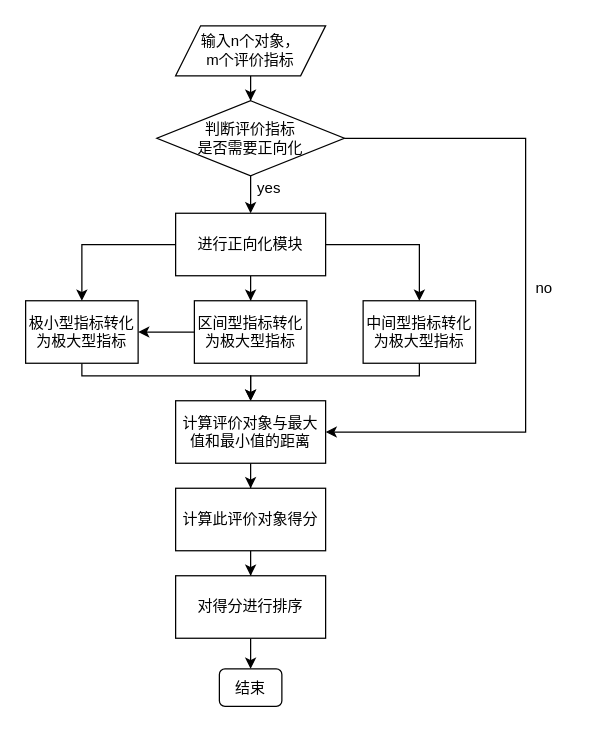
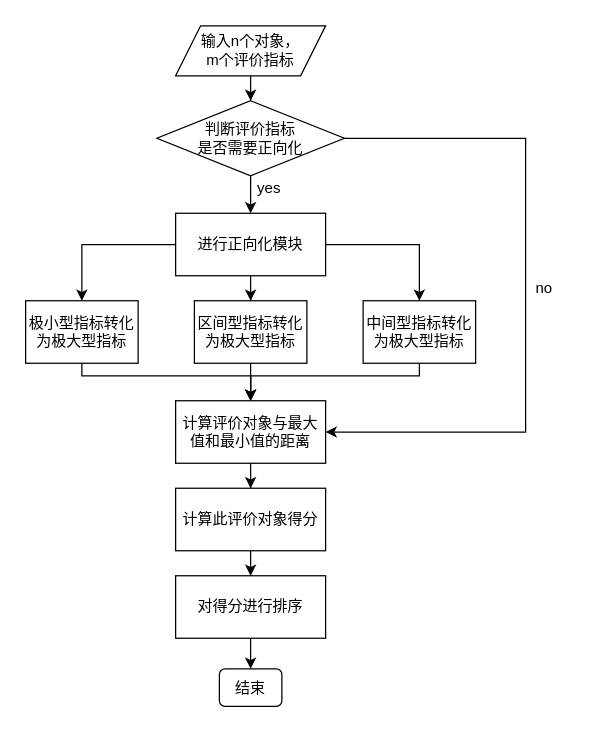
- <mxCell id="14" value="" style="edgeStyle=orthogonalEdgeStyle;rounded=0;orthogonalLoop=1;jettySize=auto;html=1;" edge="1" parent="1" source="15" target="13"><mxGeometry relative="1" as="geometry" /></mxCell>
+ <mxCell id="14" value="" style="edgeStyle=orthogonalEdgeStyle;rounded=0;orthogonalLoop=1;jettySize=auto;html=1;" edge="1" parent="1" source="15" target="19"><mxGeometry relative="1" as="geometry" /></mxCell>
